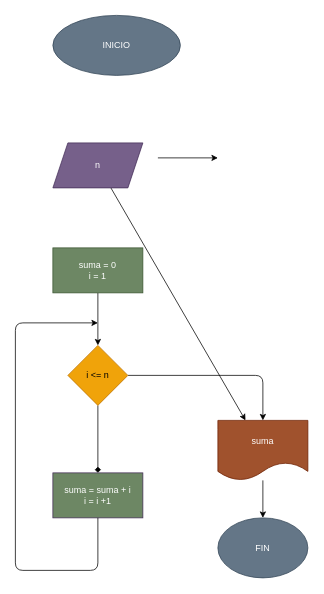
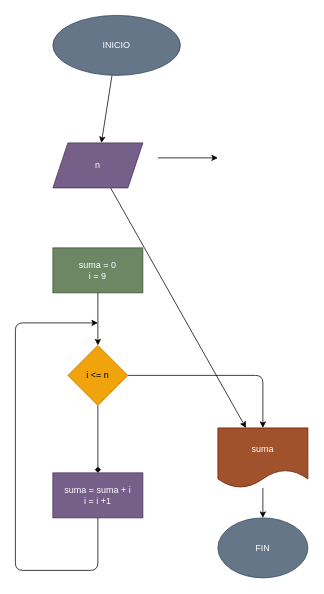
+ <mxCell id="2" value="" style="edgeStyle=none;html=1;" parent="1" source="3" target="5" edge="1"><mxGeometry relative="1" as="geometry" /></mxCell>
- <mxCell id="7" value="suma = 0&lt;br&gt;i = 1" style="whiteSpace=wrap;html=1;fillColor=#6d8764;fontColor=#ffffff;strokeColor=#3A5431;" parent="1" vertex="1"><mxGeometry x="70" y="330" width="120" height="60" as="geometry" /></mxCell>
+ <mxCell id="7" value="suma = 0&lt;br&gt;i = 9" style="whiteSpace=wrap;html=1;fillColor=#6d8764;fontColor=#ffffff;strokeColor=#3A5431;" parent="1" vertex="1"><mxGeometry x="70" y="330" width="120" height="60" as="geometry" /></mxCell>
- <mxCell id="13" value="suma" style="shape=document;whiteSpace=wrap;html=1;boundedLbl=1;fillColor=#a0522d;fontColor=#ffffff;strokeColor=#6D1F00;" parent="1" vertex="1"><mxGeometry x="290" y="560" width="120" height="80" as="geometry" /></mxCell>
+ <mxCell id="13" value="suma" style="shape=document;whiteSpace=wrap;html=1;boundedLbl=1;fillColor=#a0522d;fontColor=#ffffff;strokeColor=#6D1F00;" parent="1" vertex="1"><mxGeometry x="290" y="570" width="120" height="80" as="geometry" /></mxCell>
- <mxCell id="11" value="suma = suma + i&lt;br&gt;i = i +1" style="whiteSpace=wrap;html=1;fillColor=#6d8764;fontColor=#ffffff;strokeColor=#432D57;" parent="1" vertex="1"><mxGeometry x="70" y="630" width="120" height="60" as="geometry" /></mxCell>
+ <mxCell id="11" value="suma = suma + i&lt;br&gt;i = i +1" style="whiteSpace=wrap;html=1;fillColor=#76608a;fontColor=#ffffff;strokeColor=#432D57;" parent="1" vertex="1"><mxGeometry x="70" y="630" width="120" height="60" as="geometry" /></mxCell>
